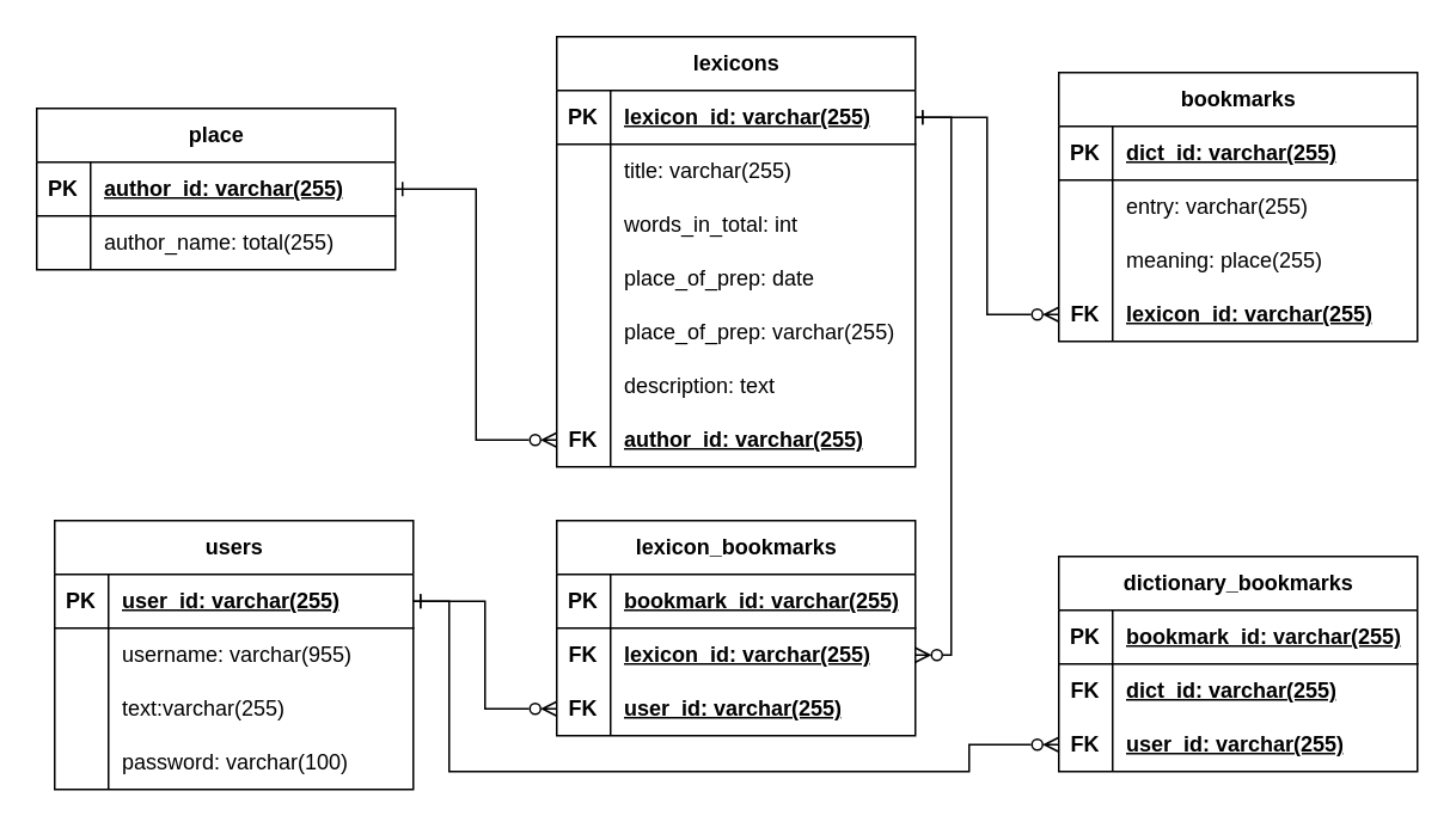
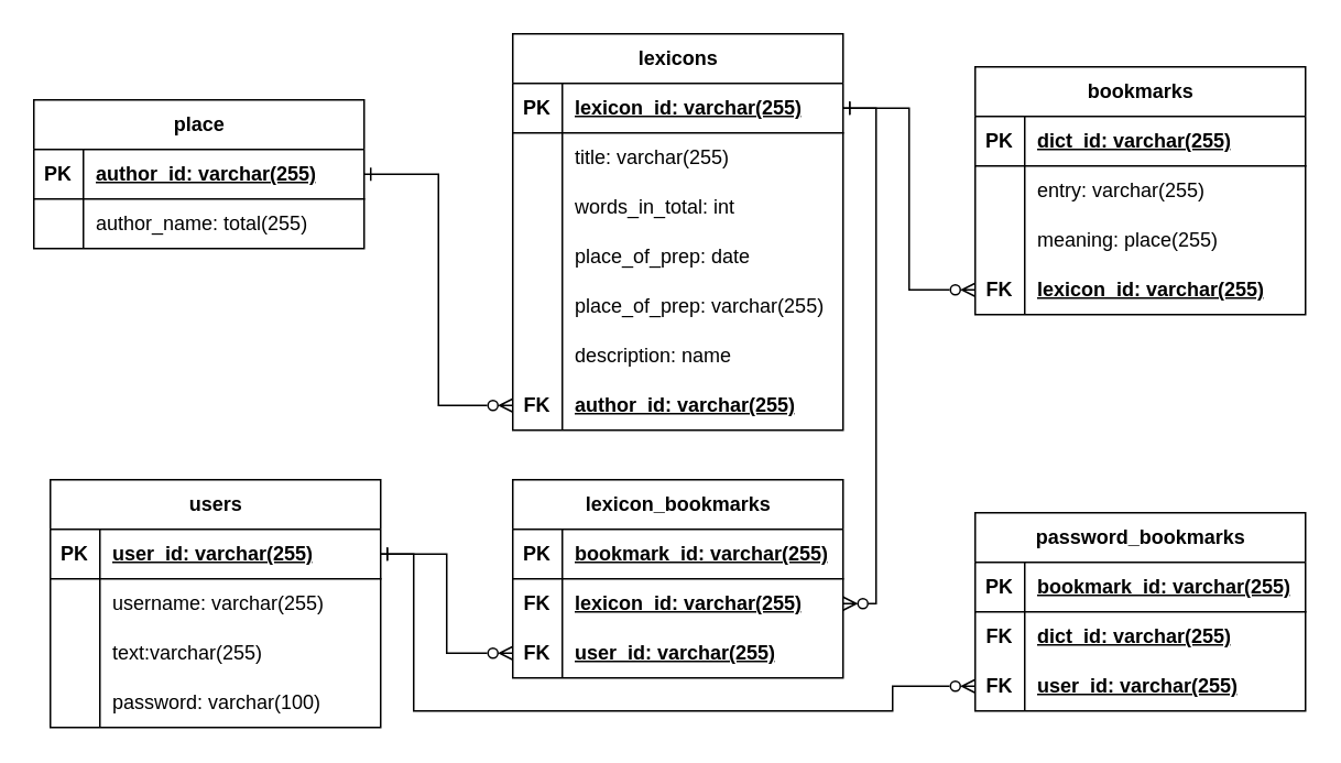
- <mxCell id="40" value="description: text" style="shape=partialRectangle;connectable=0;fillColor=none;top=0;left=0;bottom=0;right=0;align=left;spacingLeft=6;overflow=hidden;whiteSpace=wrap;html=1;" parent="38" vertex="1"><mxGeometry x="30" width="170" height="30" as="geometry"><mxRectangle width="170" height="30" as="alternateBounds" /></mxGeometry></mxCell>
+ <mxCell id="40" value="description: name" style="shape=partialRectangle;connectable=0;fillColor=none;top=0;left=0;bottom=0;right=0;align=left;spacingLeft=6;overflow=hidden;whiteSpace=wrap;html=1;" parent="38" vertex="1"><mxGeometry x="30" width="170" height="30" as="geometry"><mxRectangle width="170" height="30" as="alternateBounds" /></mxGeometry></mxCell>
- <mxCell id="71" value="dictionary_bookmarks" style="shape=table;startSize=30;container=1;collapsible=1;childLayout=tableLayout;fixedRows=1;rowLines=0;fontStyle=1;align=center;resizeLast=1;html=1;" parent="1" vertex="1"><mxGeometry x="590" y="310" width="200" height="120" as="geometry" /></mxCell>
+ <mxCell id="71" value="password_bookmarks" style="shape=table;startSize=30;container=1;collapsible=1;childLayout=tableLayout;fixedRows=1;rowLines=0;fontStyle=1;align=center;resizeLast=1;html=1;" parent="1" vertex="1"><mxGeometry x="590" y="310" width="200" height="120" as="geometry" /></mxCell>
- <mxCell id="8" value="username: varchar(955)" style="shape=partialRectangle;connectable=0;fillColor=none;top=0;left=0;bottom=0;right=0;align=left;spacingLeft=6;overflow=hidden;whiteSpace=wrap;html=1;" parent="6" vertex="1"><mxGeometry x="30" width="170" height="30" as="geometry"><mxRectangle width="170" height="30" as="alternateBounds" /></mxGeometry></mxCell>
+ <mxCell id="8" value="username: varchar(255)" style="shape=partialRectangle;connectable=0;fillColor=none;top=0;left=0;bottom=0;right=0;align=left;spacingLeft=6;overflow=hidden;whiteSpace=wrap;html=1;" parent="6" vertex="1"><mxGeometry x="30" width="170" height="30" as="geometry"><mxRectangle width="170" height="30" as="alternateBounds" /></mxGeometry></mxCell>
